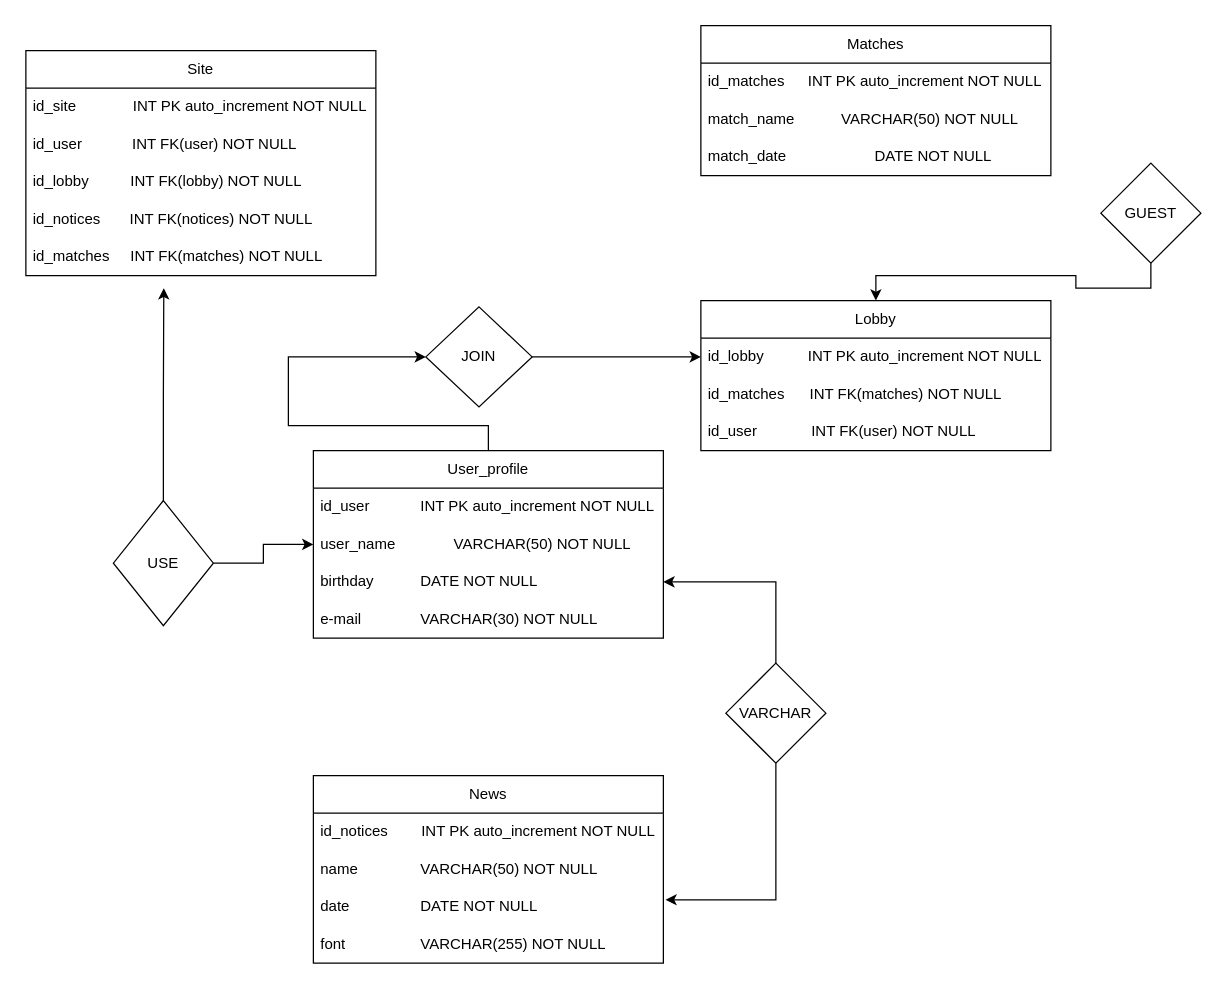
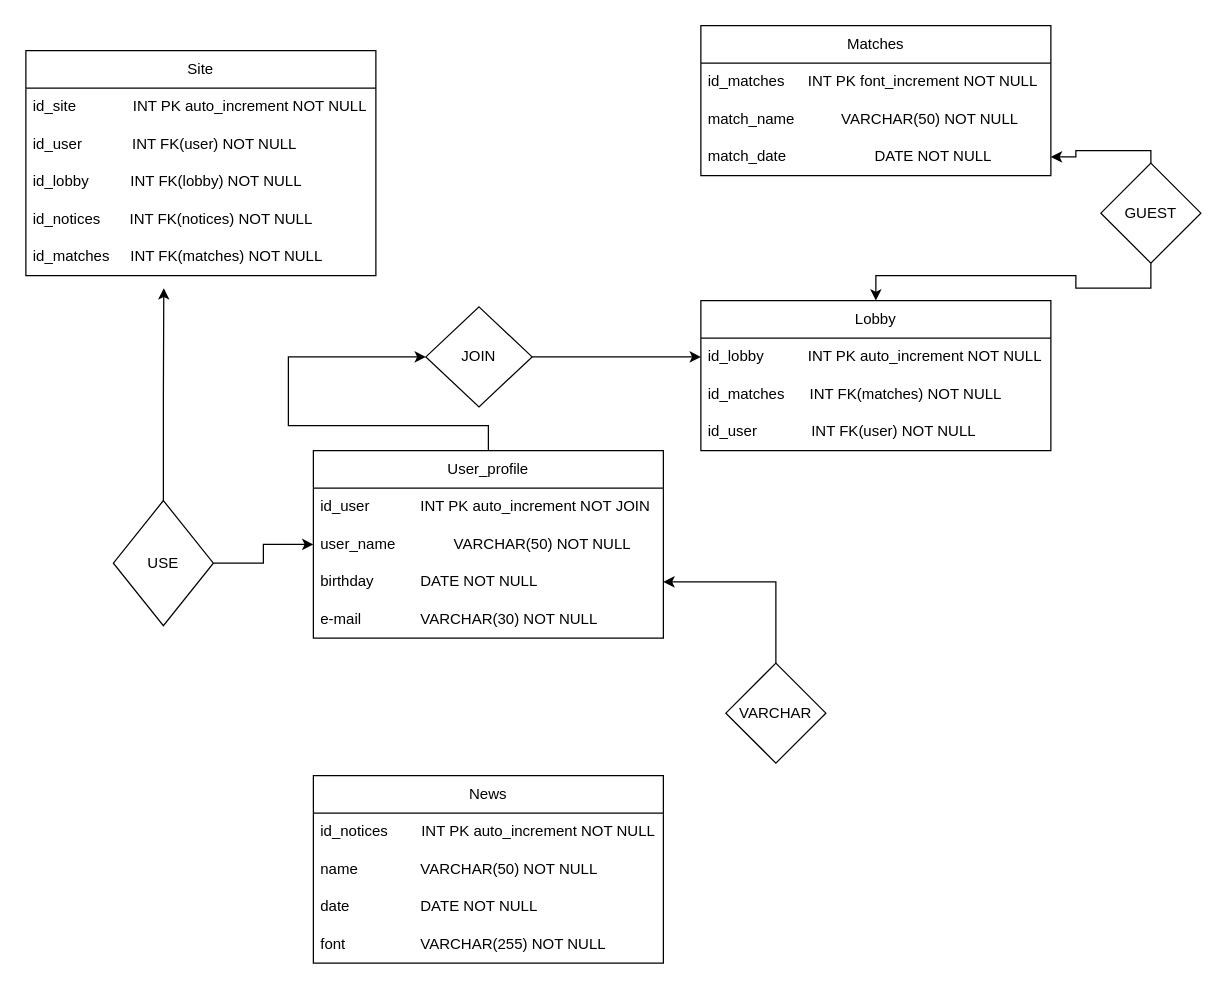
- <mxCell id="18" value="id_matches&lt;span style=&quot;white-space: pre;&quot;&gt;&#09;&lt;/span&gt;INT PK auto_increment NOT NULL" style="text;strokeColor=none;fillColor=none;align=left;verticalAlign=middle;spacingLeft=4;spacingRight=4;overflow=hidden;points=[[0,0.5],[1,0.5]];portConstraint=eastwest;rotatable=0;whiteSpace=wrap;html=1;" vertex="1" parent="17"><mxGeometry y="30" width="280" height="30" as="geometry" /></mxCell>
+ <mxCell id="18" value="id_matches&lt;span style=&quot;white-space: pre;&quot;&gt;&#09;&lt;/span&gt;INT PK font_increment NOT NULL" style="text;strokeColor=none;fillColor=none;align=left;verticalAlign=middle;spacingLeft=4;spacingRight=4;overflow=hidden;points=[[0,0.5],[1,0.5]];portConstraint=eastwest;rotatable=0;whiteSpace=wrap;html=1;" vertex="1" parent="17"><mxGeometry y="30" width="280" height="30" as="geometry" /></mxCell>
+ <mxCell id="33" style="edgeStyle=orthogonalEdgeStyle;rounded=0;orthogonalLoop=1;jettySize=auto;html=1;exitX=0.5;exitY=0;exitDx=0;exitDy=0;" edge="1" parent="1" source="34" target="20"><mxGeometry relative="1" as="geometry"><Array as="points"><mxPoint x="860" y="120" /><mxPoint x="860" y="125" /></Array></mxGeometry></mxCell>
- <mxCell id="4" value="id_user&lt;span style=&quot;white-space: pre;&quot;&gt;&#09;&lt;span style=&quot;white-space: pre;&quot;&gt;&#09;&lt;/span&gt;&lt;/span&gt;INT PK auto_increment NOT NULL" style="text;strokeColor=none;fillColor=none;align=left;verticalAlign=middle;spacingLeft=4;spacingRight=4;overflow=hidden;points=[[0,0.5],[1,0.5]];portConstraint=eastwest;rotatable=0;whiteSpace=wrap;html=1;" vertex="1" parent="3"><mxGeometry y="30" width="280" height="30" as="geometry" /></mxCell>
+ <mxCell id="4" value="id_user&lt;span style=&quot;white-space: pre;&quot;&gt;&#09;&lt;span style=&quot;white-space: pre;&quot;&gt;&#09;&lt;/span&gt;&lt;/span&gt;INT PK auto_increment NOT JOIN" style="text;strokeColor=none;fillColor=none;align=left;verticalAlign=middle;spacingLeft=4;spacingRight=4;overflow=hidden;points=[[0,0.5],[1,0.5]];portConstraint=eastwest;rotatable=0;whiteSpace=wrap;html=1;" vertex="1" parent="3"><mxGeometry y="30" width="280" height="30" as="geometry" /></mxCell>
- <mxCell id="30" style="edgeStyle=orthogonalEdgeStyle;rounded=0;orthogonalLoop=1;jettySize=auto;html=1;exitX=0.5;exitY=1;exitDx=0;exitDy=0;entryX=1.006;entryY=0.312;entryDx=0;entryDy=0;entryPerimeter=0;" edge="1" parent="1" source="31" target="15"><mxGeometry relative="1" as="geometry" /></mxCell>
